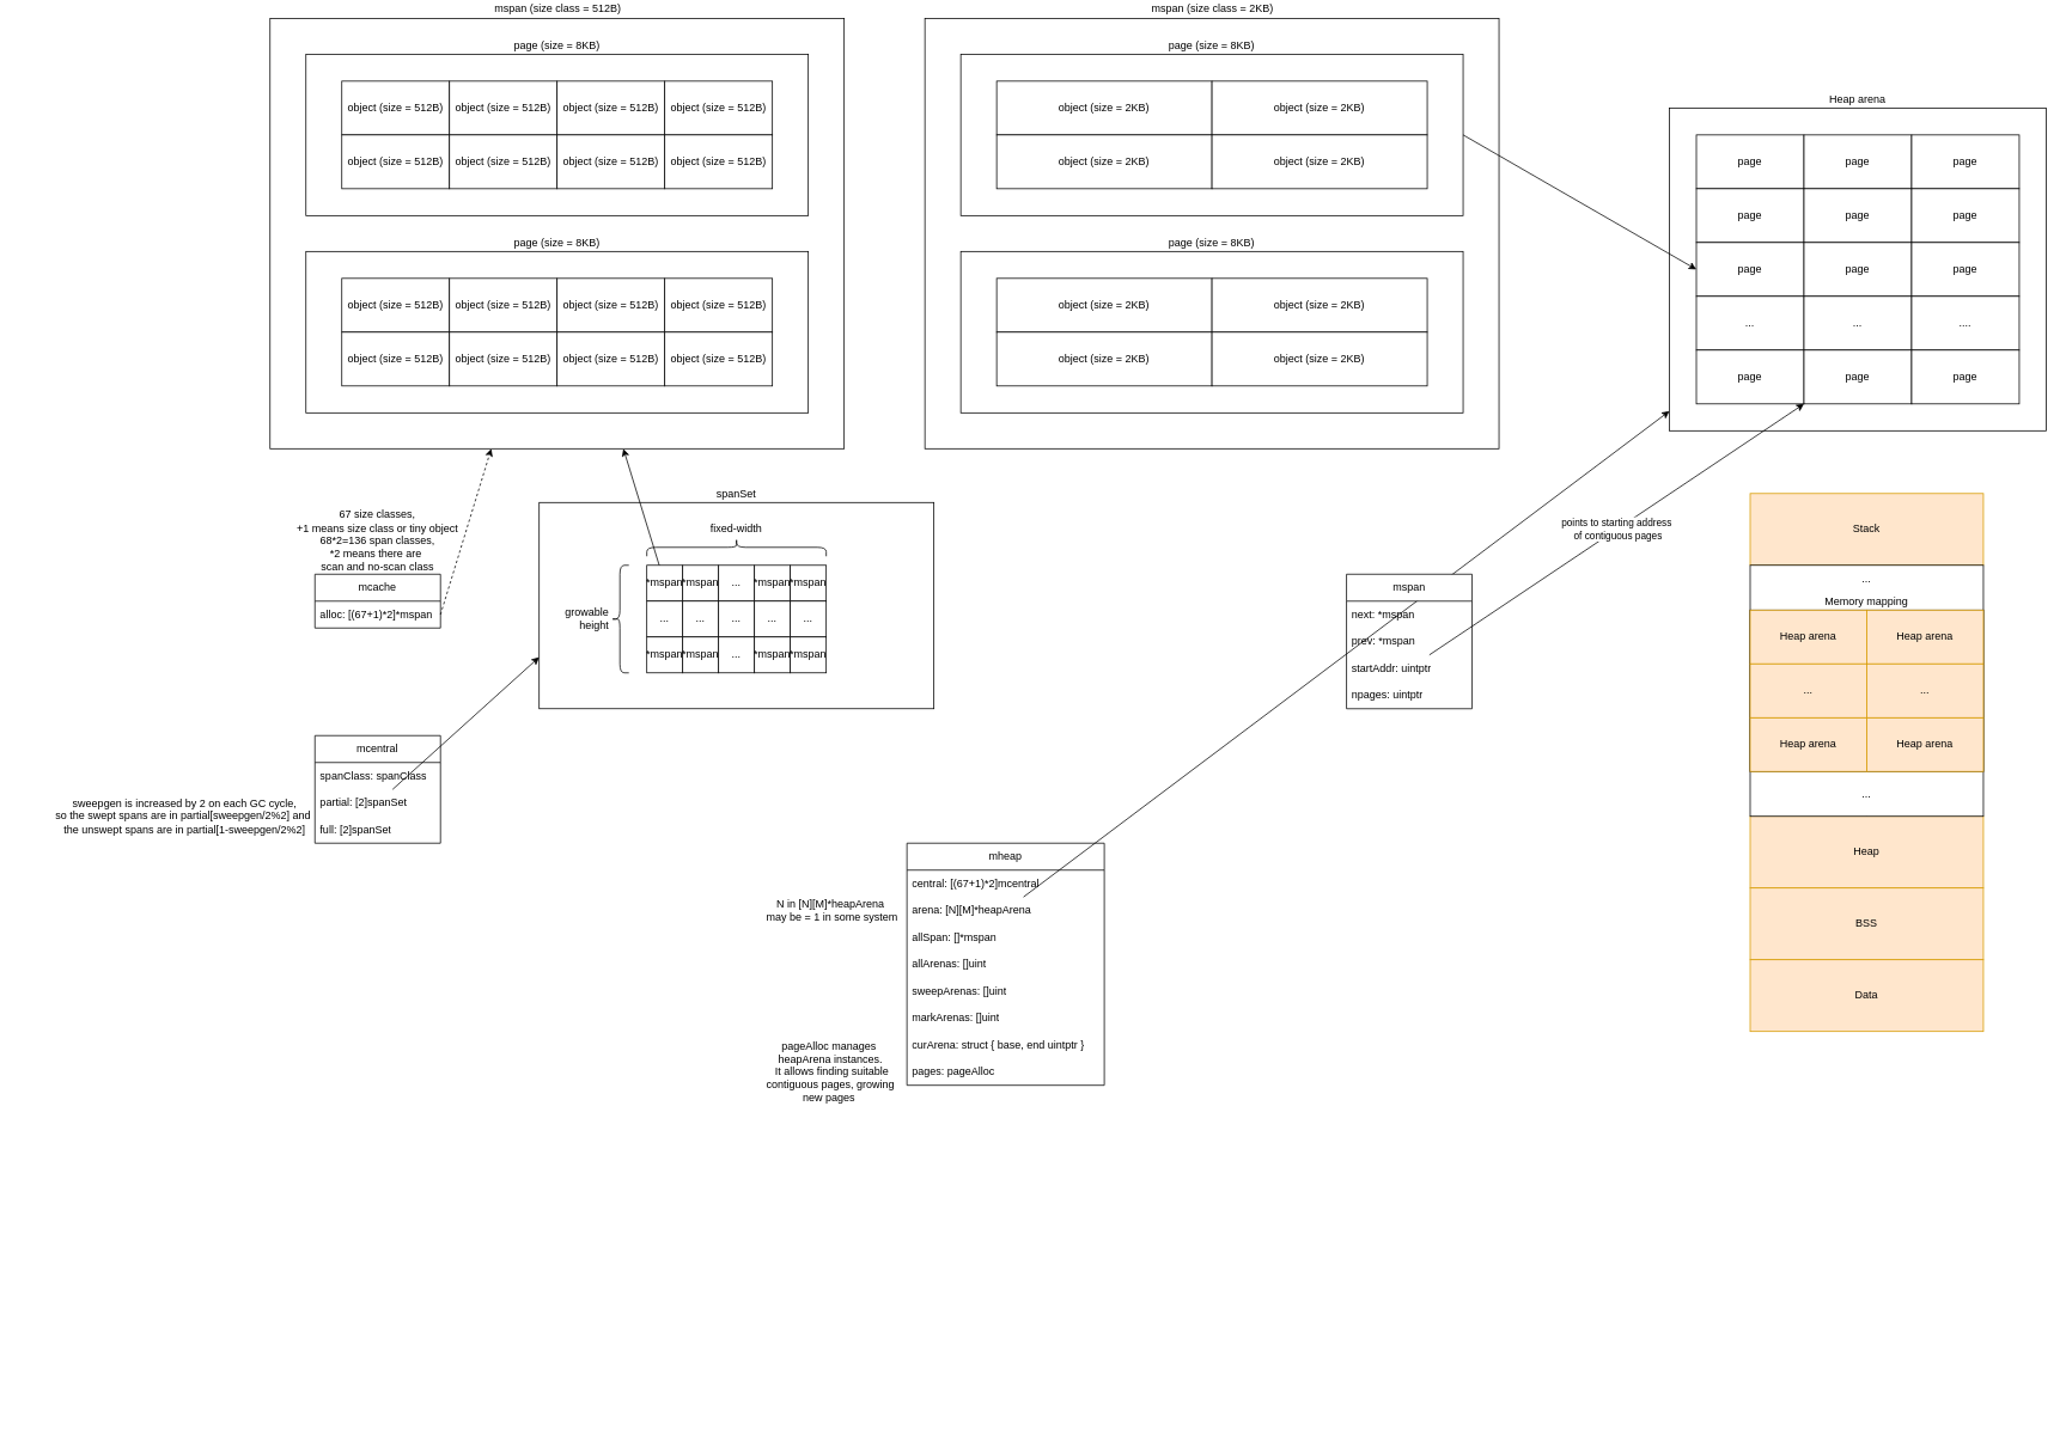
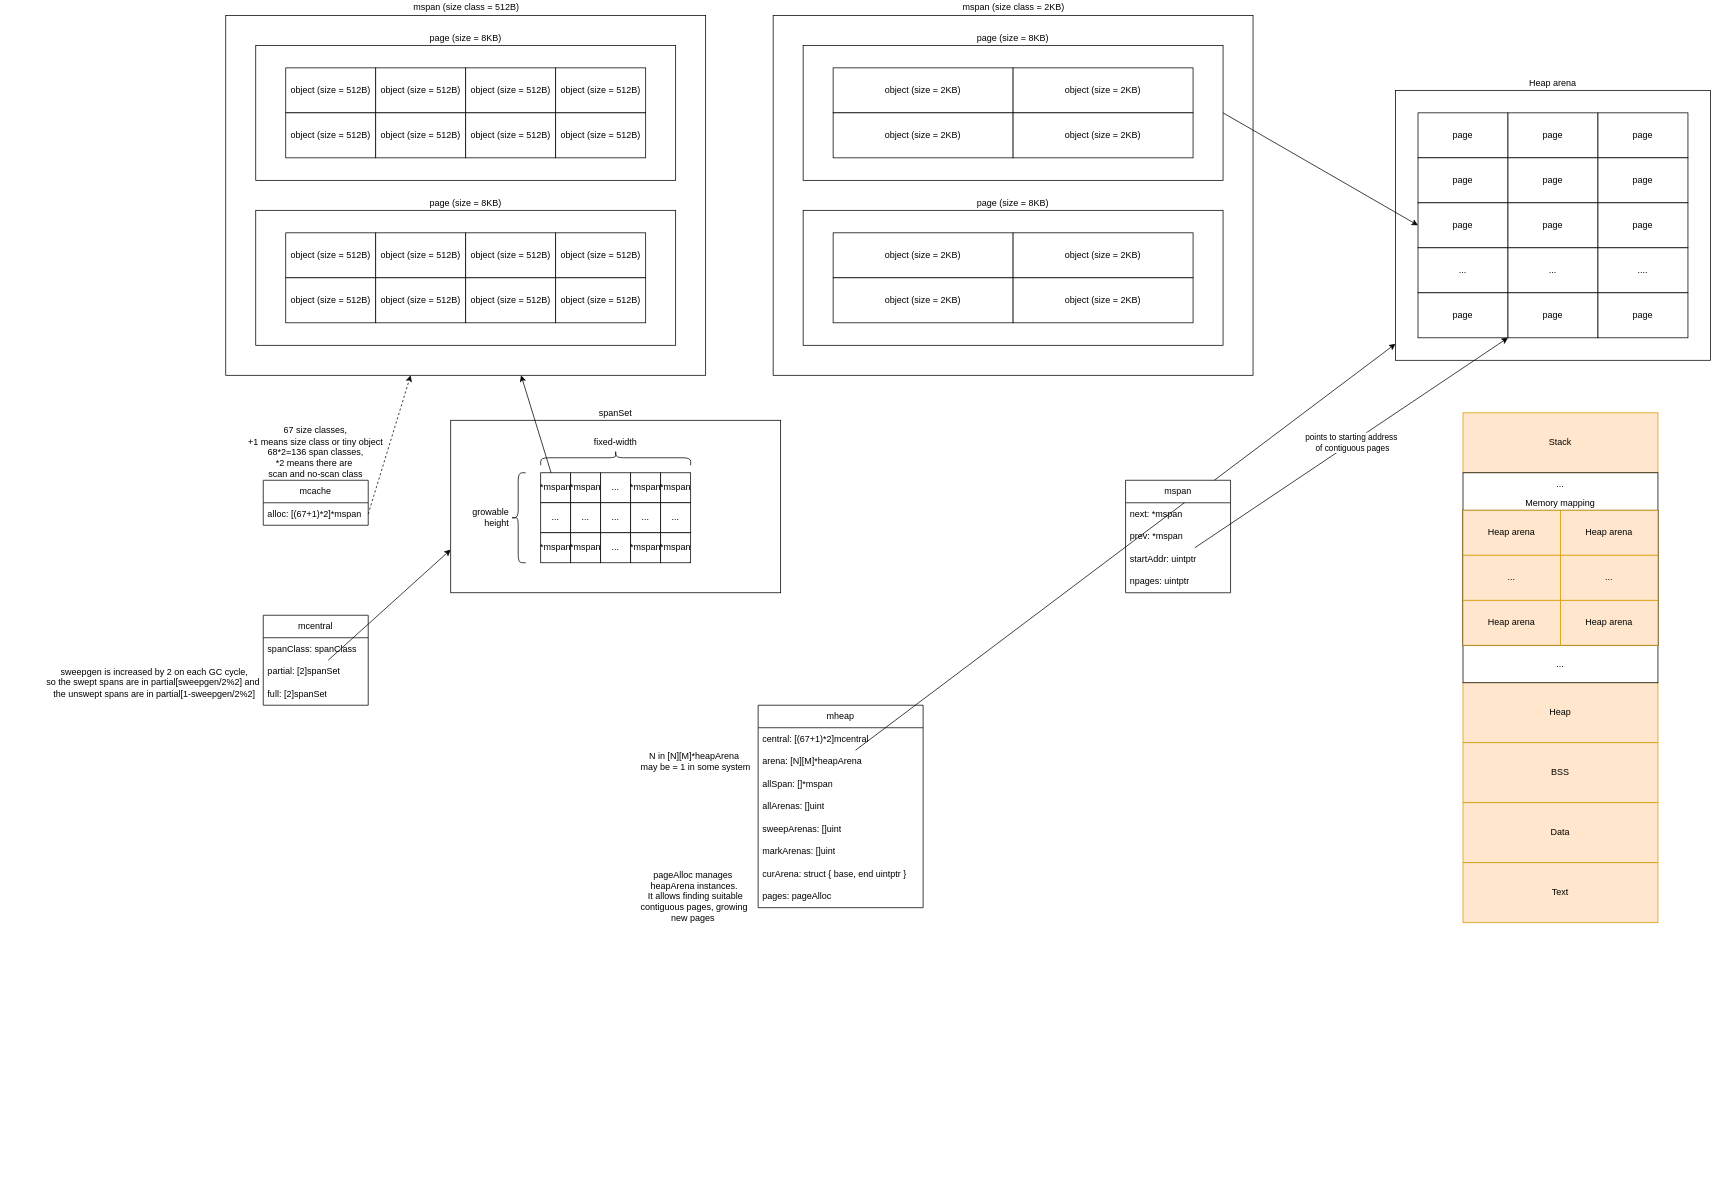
+ <mxCell id="38" value="Text" style="rounded=0;whiteSpace=wrap;html=1;fillColor=#ffe6cc;strokeColor=#d79b00;" parent="1" vertex="1"><mxGeometry x="1950" y="1150" width="260" height="80" as="geometry" /></mxCell>
